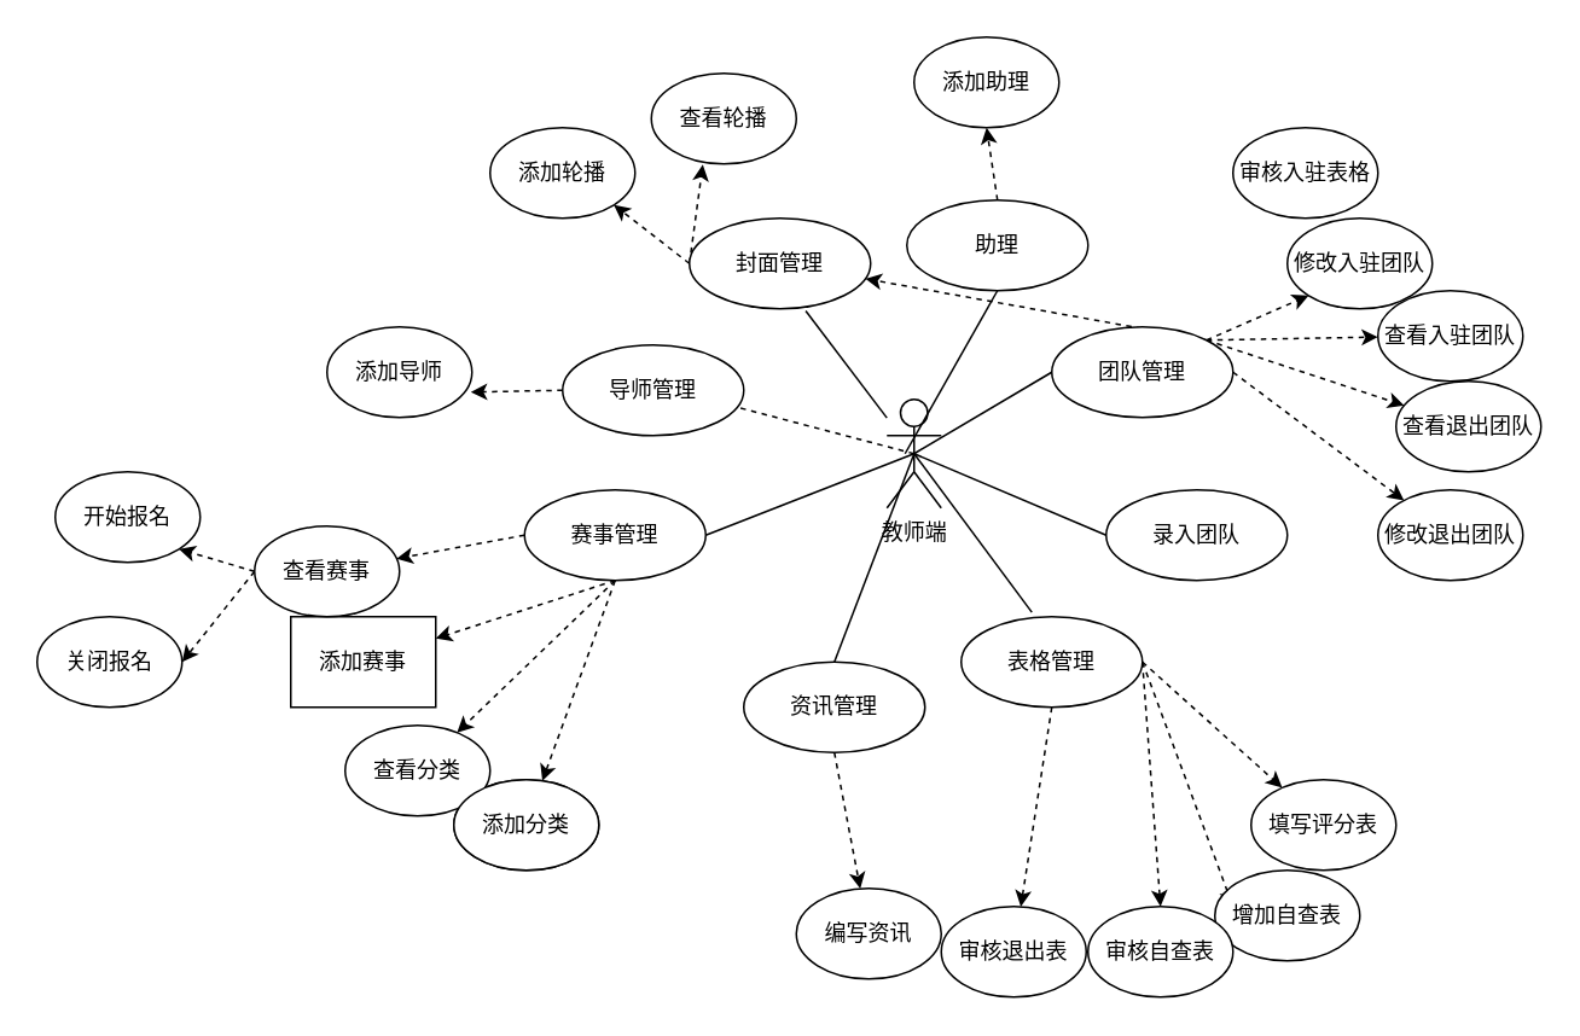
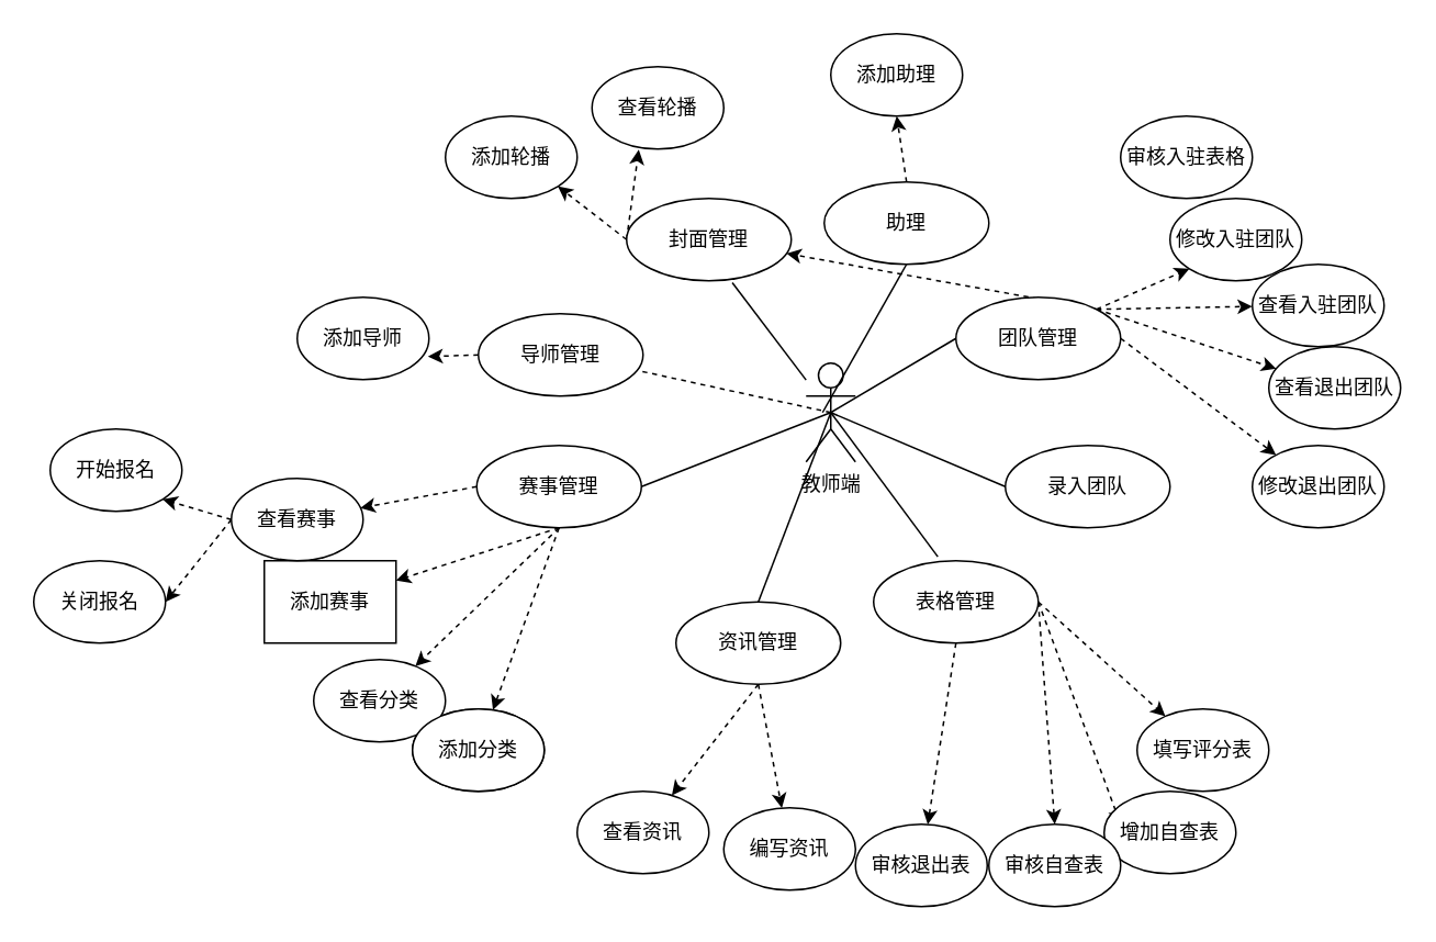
- <mxCell id="24" value="导师管理" style="ellipse;whiteSpace=wrap;html=1;" vertex="1" parent="1"><mxGeometry x="310" y="190" width="100" height="50" as="geometry" /></mxCell>
+ <mxCell id="24" value="导师管理" style="ellipse;whiteSpace=wrap;html=1;" vertex="1" parent="1"><mxGeometry x="290" y="190" width="100" height="50" as="geometry" /></mxCell>
+ <mxCell id="16" style="edgeStyle=none;rounded=0;orthogonalLoop=1;jettySize=auto;html=1;exitX=0.5;exitY=1;exitDx=0;exitDy=0;dashed=1;" edge="1" parent="1" source="17" target="40"><mxGeometry relative="1" as="geometry" /></mxCell>
+ <mxCell id="40" value="查看资讯" style="ellipse;whiteSpace=wrap;html=1;" vertex="1" parent="1"><mxGeometry x="350" y="480" width="80" height="50" as="geometry" /></mxCell>
